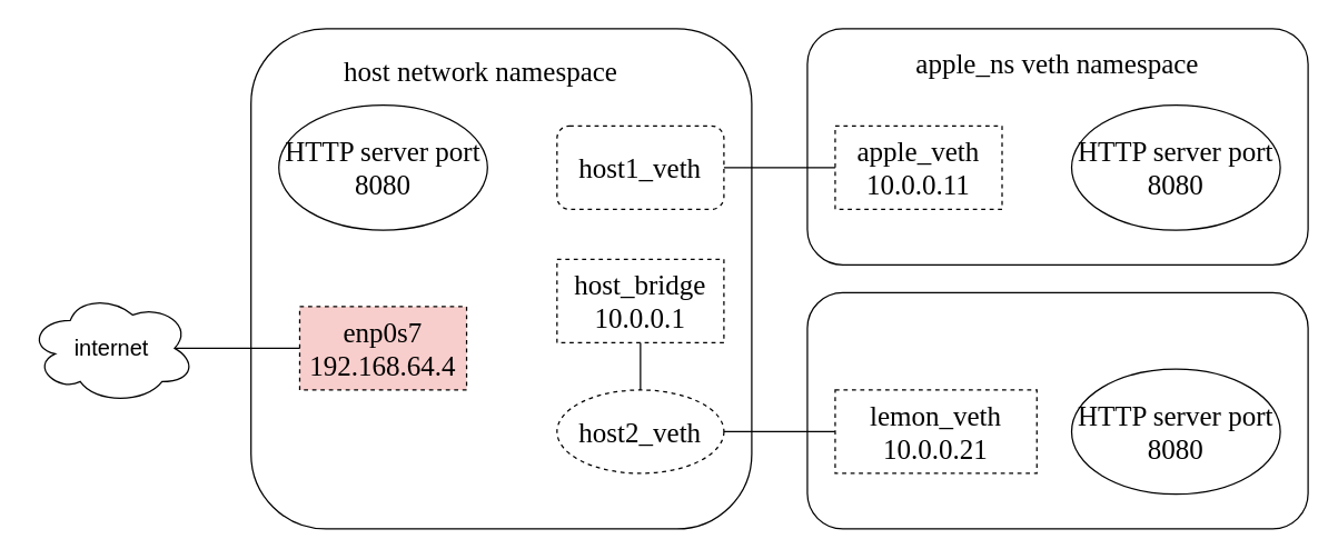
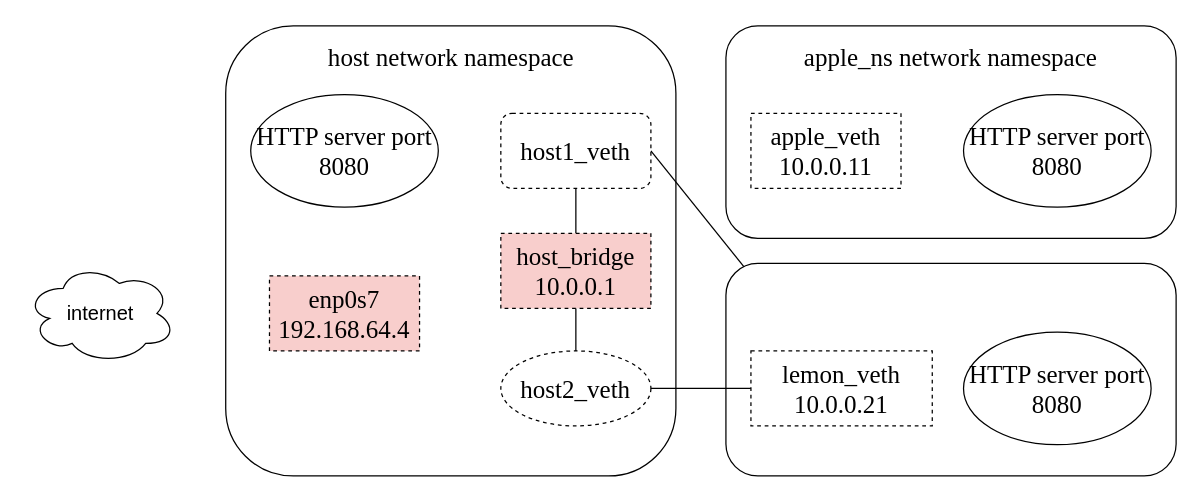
- <mxCell id="6" value="apple_ns veth namespace" style="text;html=1;strokeColor=none;fillColor=none;align=center;verticalAlign=middle;whiteSpace=wrap;rounded=0;fontSize=20;fontFamily=Architects Daughter;" parent="1" vertex="1"><mxGeometry x="596.25" y="30" width="327.5" height="30" as="geometry" /></mxCell>
+ <mxCell id="6" value="apple_ns network namespace" style="text;html=1;strokeColor=none;fillColor=none;align=center;verticalAlign=middle;whiteSpace=wrap;rounded=0;fontSize=20;fontFamily=Architects Daughter;" parent="1" vertex="1"><mxGeometry x="596.25" y="30" width="327.5" height="30" as="geometry" /></mxCell>
- <mxCell id="3" value="host network namespace" style="text;html=1;strokeColor=none;fillColor=none;align=center;verticalAlign=middle;whiteSpace=wrap;rounded=0;fontSize=20;fontFamily=Architects Daughter;" parent="1" vertex="1"><mxGeometry x="207.5" y="35" width="275" height="30" as="geometry" /></mxCell>
+ <mxCell id="3" value="host network namespace" style="text;html=1;strokeColor=none;fillColor=none;align=center;verticalAlign=middle;whiteSpace=wrap;rounded=0;fontSize=20;fontFamily=Architects Daughter;" parent="1" vertex="1"><mxGeometry x="222.5" y="30" width="275" height="30" as="geometry" /></mxCell>
- <mxCell id="9" value="" style="endArrow=none;html=1;rounded=0;hachureGap=4;fontFamily=Architects Daughter;fontSource=https%3A%2F%2Ffonts.googleapis.com%2Fcss%3Ffamily%3DArchitects%2BDaughter;fontSize=16;exitX=1;exitY=0.5;exitDx=0;exitDy=0;entryX=0;entryY=0.5;entryDx=0;entryDy=0;" parent="1" source="7" target="8" edge="1"><mxGeometry width="50" height="50" relative="1" as="geometry"><mxPoint x="560" y="200" as="sourcePoint" /><mxPoint x="610" y="150" as="targetPoint" /></mxGeometry></mxCell>
+ <mxCell id="9" value="" style="endArrow=none;html=1;rounded=0;hachureGap=4;fontFamily=Architects Daughter;fontSource=https%3A%2F%2Ffonts.googleapis.com%2Fcss%3Ffamily%3DArchitects%2BDaughter;fontSize=16;exitX=1;exitY=0.5;exitDx=0;exitDy=0;" parent="1" source="7" target="15" edge="1"><mxGeometry width="50" height="50" relative="1" as="geometry"><mxPoint x="560" y="200" as="sourcePoint" /><mxPoint x="610" y="150" as="targetPoint" /></mxGeometry></mxCell>
+ <mxCell id="21" value="" style="endArrow=none;html=1;rounded=0;exitX=0.5;exitY=0;exitDx=0;exitDy=0;entryX=0.5;entryY=1;entryDx=0;entryDy=0;" edge="1" parent="1" source="19" target="7"><mxGeometry width="50" height="50" relative="1" as="geometry"><mxPoint x="470" y="290" as="sourcePoint" /><mxPoint x="470" y="250" as="targetPoint" /></mxGeometry></mxCell>
- <mxCell id="19" value="&lt;div&gt;host_bridge&lt;/div&gt;&lt;div&gt;10.0.0.1&lt;br&gt;&lt;/div&gt;" style="rounded=0;whiteSpace=wrap;html=1;hachureGap=4;fontFamily=Architects Daughter;fontSource=https%3A%2F%2Ffonts.googleapis.com%2Fcss%3Ffamily%3DArchitects%2BDaughter;fontSize=20;dashed=1;strokeColor=default;" vertex="1" parent="1"><mxGeometry x="400" y="186" width="120" height="60" as="geometry" /></mxCell>
+ <mxCell id="19" value="&lt;div&gt;host_bridge&lt;/div&gt;&lt;div&gt;10.0.0.1&lt;br&gt;&lt;/div&gt;" style="rounded=0;whiteSpace=wrap;html=1;hachureGap=4;fontFamily=Architects Daughter;fontSource=https%3A%2F%2Ffonts.googleapis.com%2Fcss%3Ffamily%3DArchitects%2BDaughter;fontSize=20;dashed=1;strokeColor=default;fillColor=#f8cecc;" vertex="1" parent="1"><mxGeometry x="400" y="186" width="120" height="60" as="geometry" /></mxCell>
- <mxCell id="13" value="" style="endArrow=none;html=1;rounded=0;exitX=0.875;exitY=0.5;exitDx=0;exitDy=0;exitPerimeter=0;entryX=0;entryY=0.5;entryDx=0;entryDy=0;" parent="1" source="12" target="11" edge="1"><mxGeometry width="50" height="50" relative="1" as="geometry"><mxPoint x="320" y="250" as="sourcePoint" /><mxPoint x="180" y="290" as="targetPoint" /></mxGeometry></mxCell>
